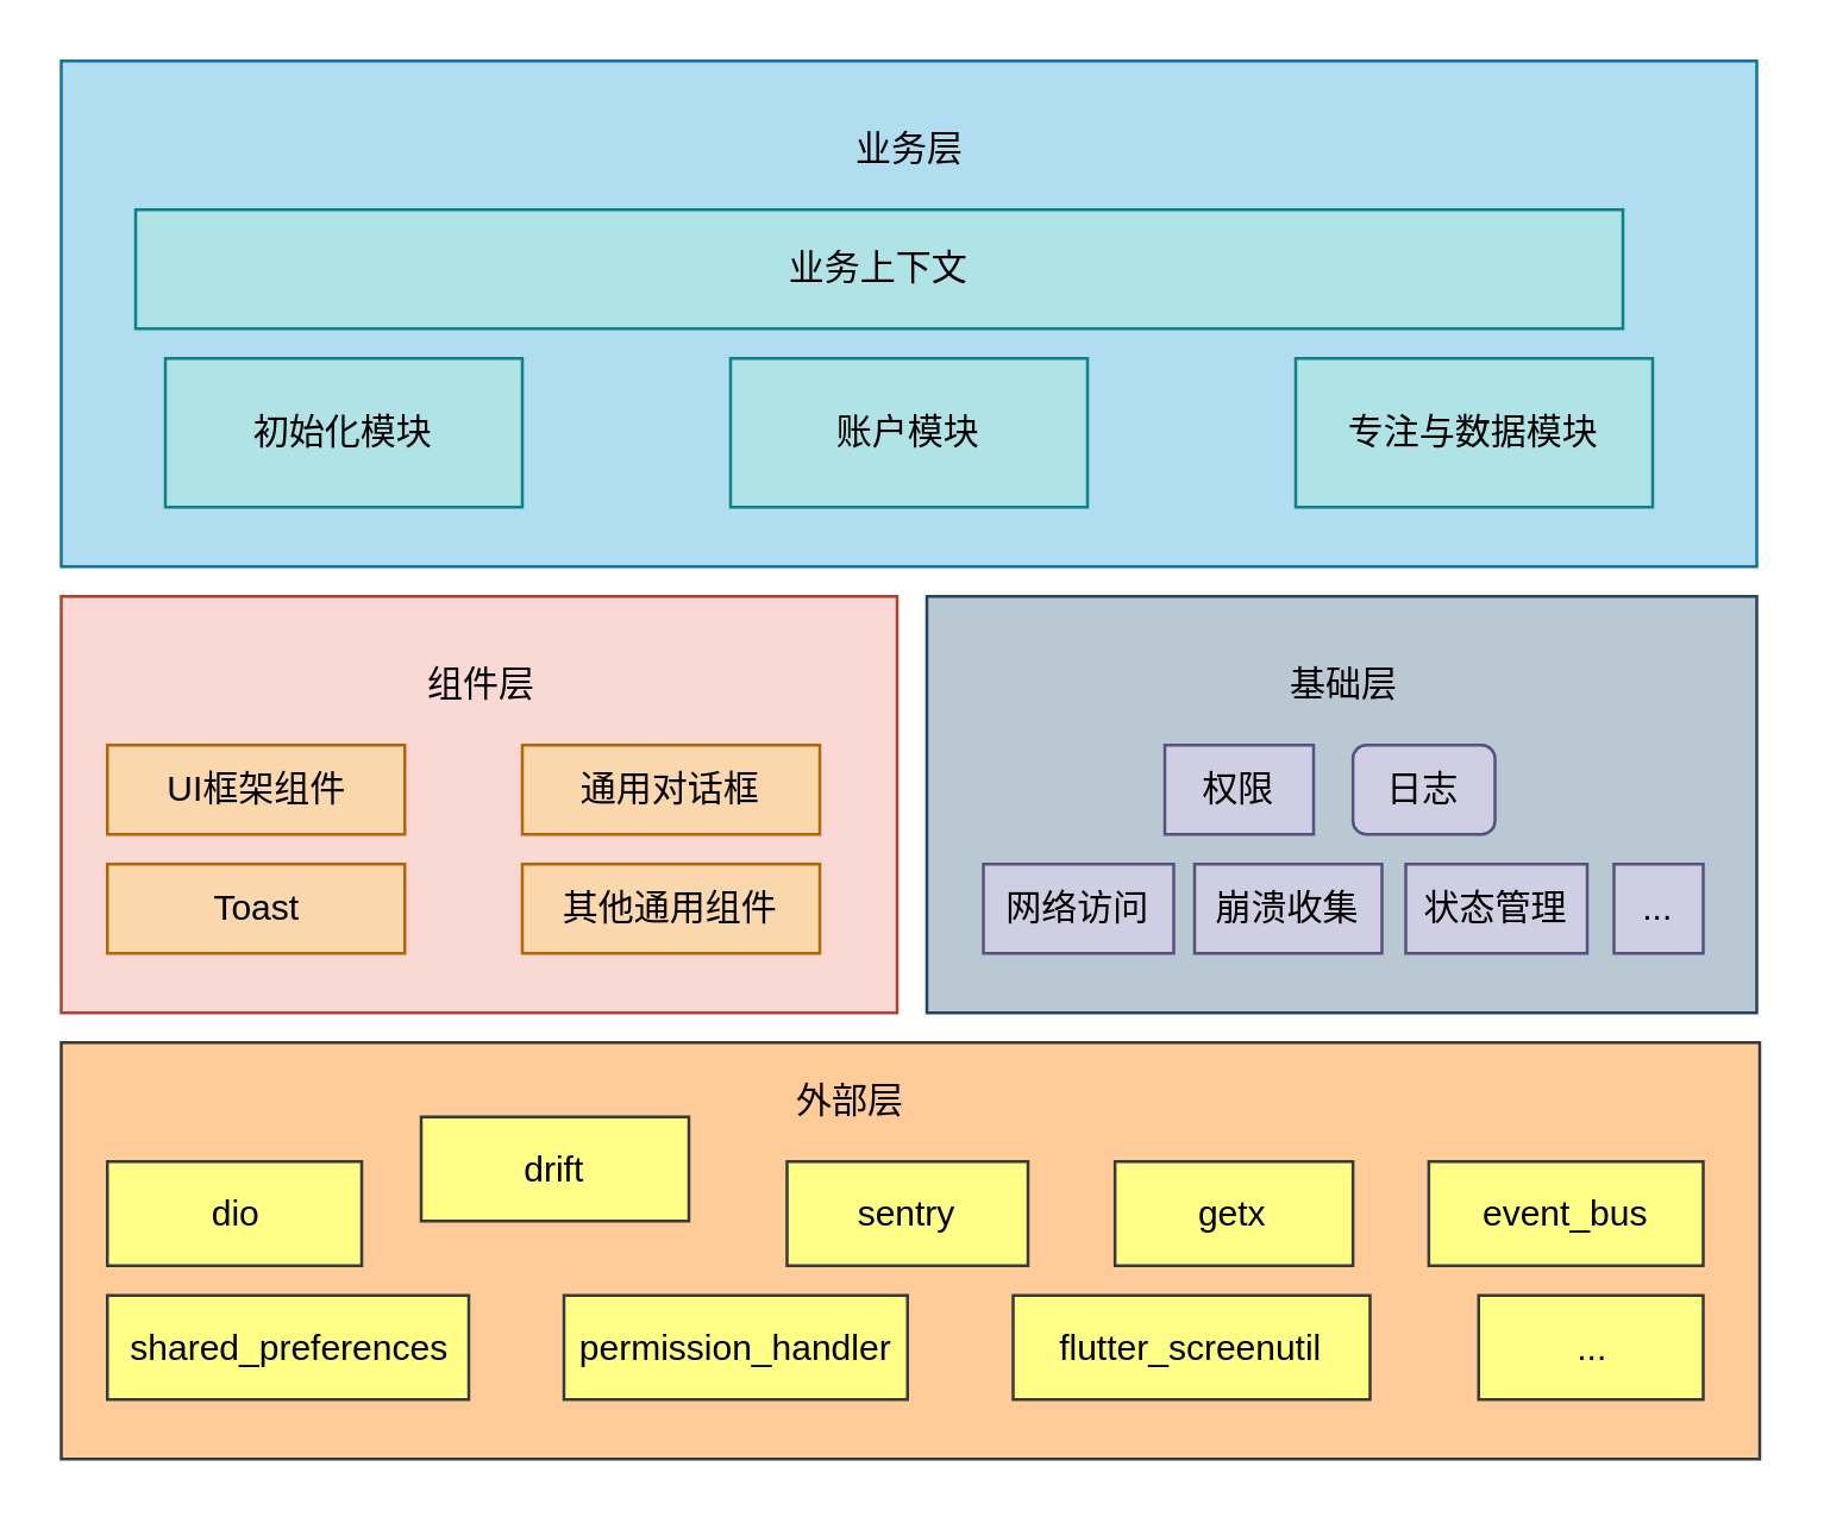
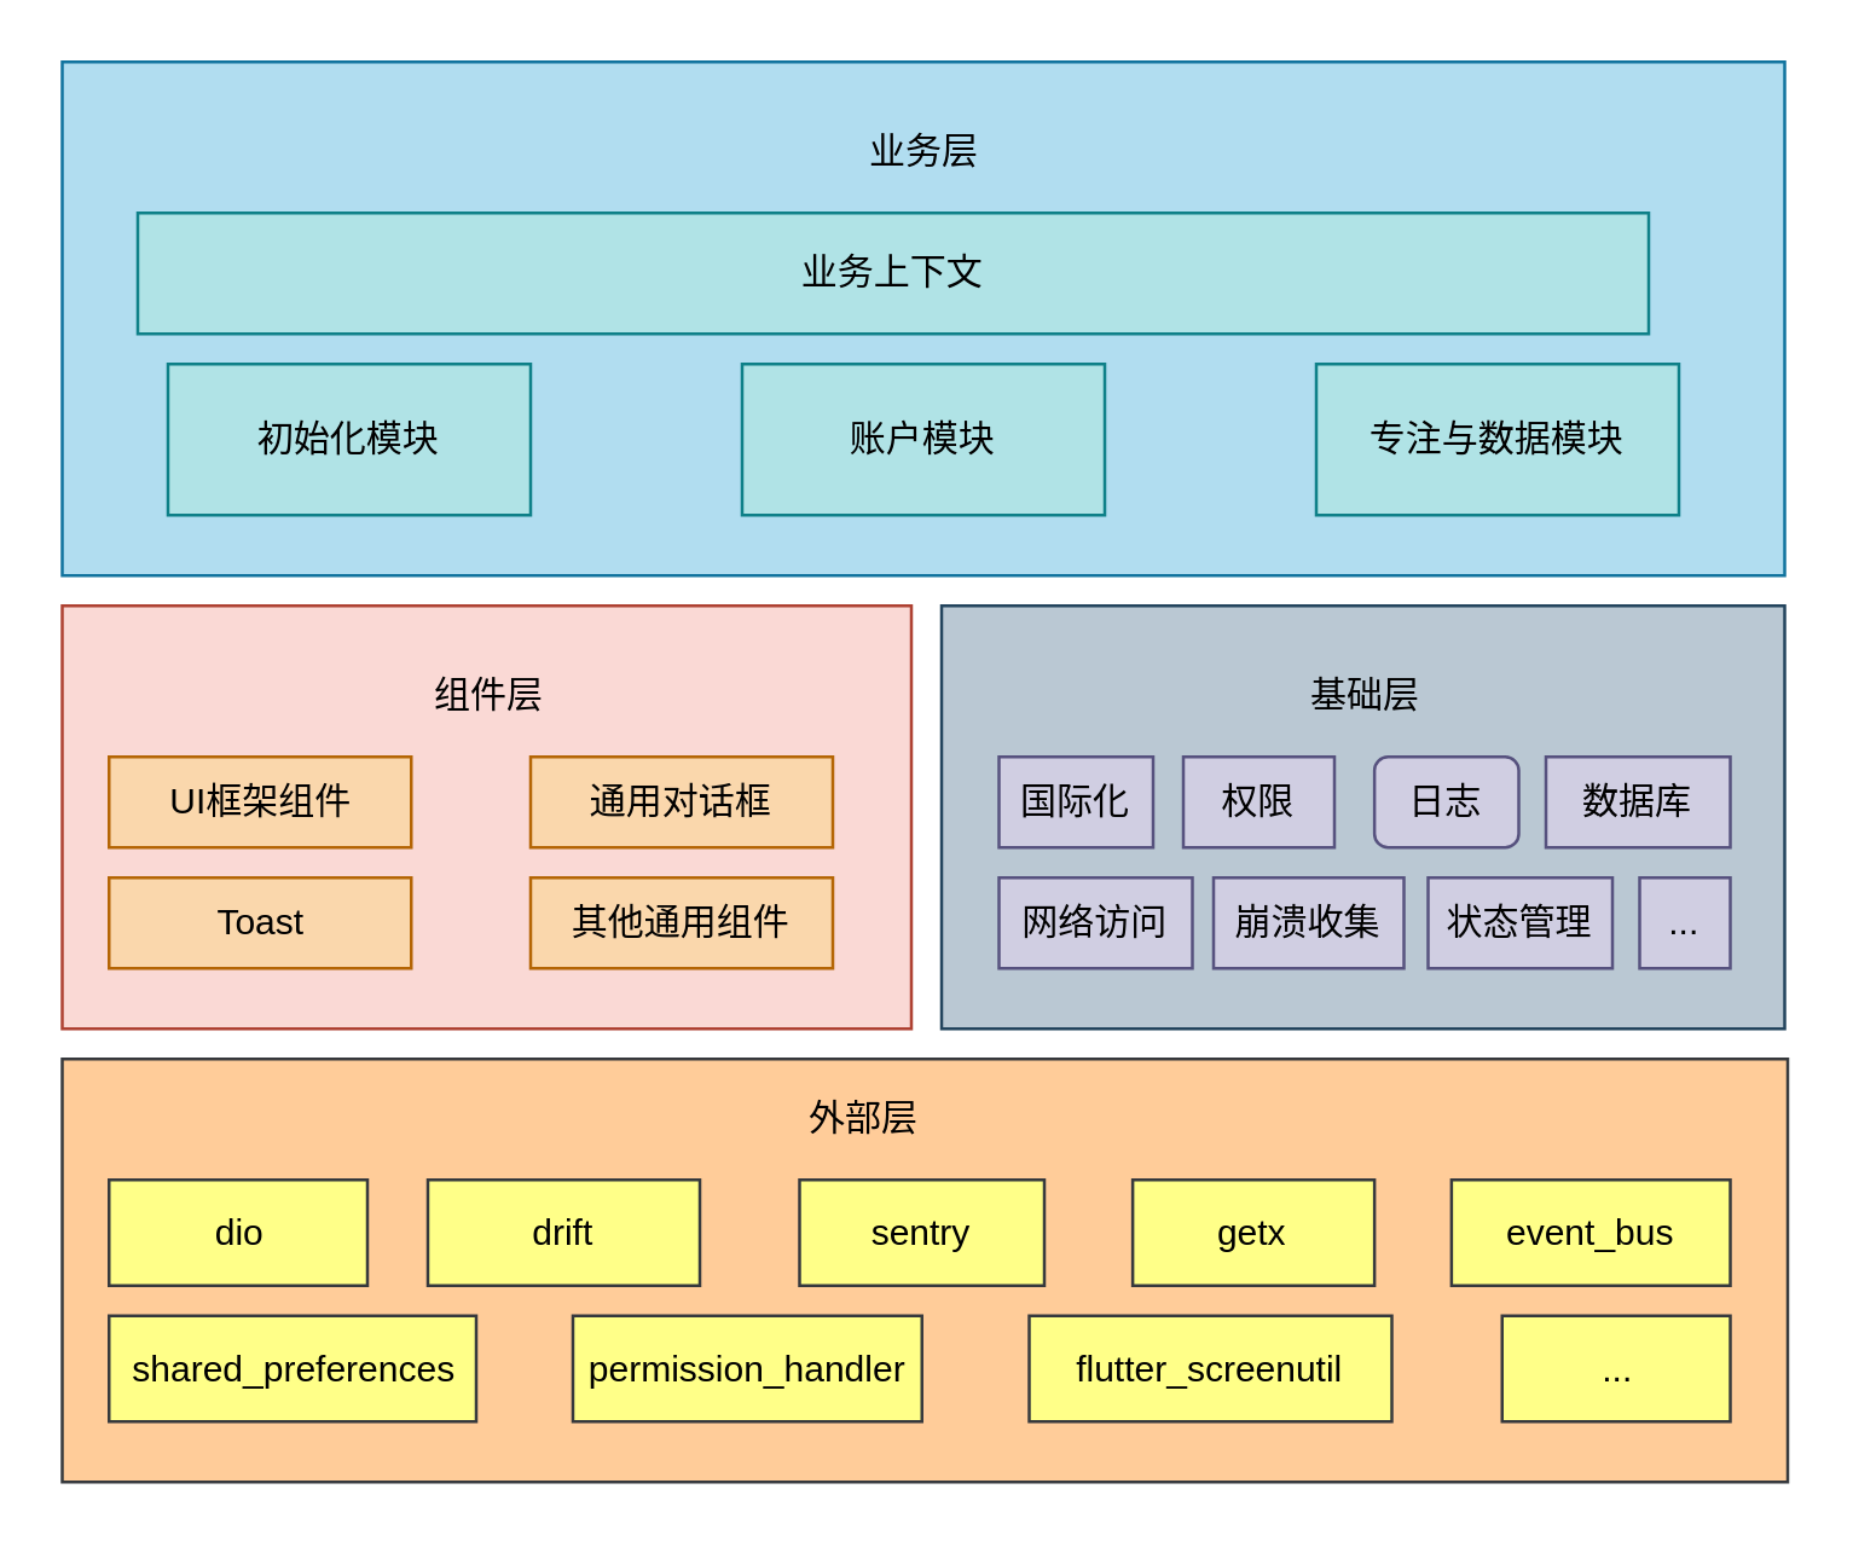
+ <mxCell id="20" value="国际化" style="rounded=0;whiteSpace=wrap;html=1;fillColor=#d0cee2;strokeColor=#56517e;" parent="1" vertex="1"><mxGeometry x="330" y="250" width="51" height="30" as="geometry" /></mxCell>
+ <mxCell id="17" value="数据库" style="rounded=0;whiteSpace=wrap;html=1;fillColor=#d0cee2;strokeColor=#56517e;" parent="1" vertex="1"><mxGeometry x="511" y="250" width="61" height="30" as="geometry" /></mxCell>
- <mxCell id="26" value="drift" style="rounded=0;whiteSpace=wrap;html=1;fillColor=#ffff88;strokeColor=#36393d;" parent="1" vertex="1"><mxGeometry x="141" y="375" width="90" height="35" as="geometry" /></mxCell>
+ <mxCell id="26" value="drift" style="rounded=0;whiteSpace=wrap;html=1;fillColor=#ffff88;strokeColor=#36393d;" parent="1" vertex="1"><mxGeometry x="141" y="390" width="90" height="35" as="geometry" /></mxCell>
